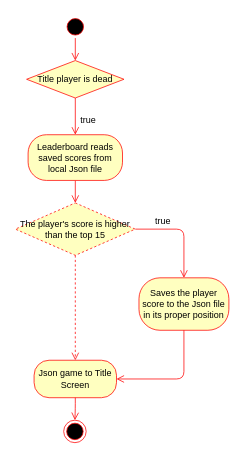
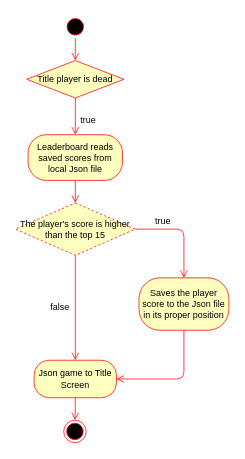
+ <mxCell id="13" value="false" style="text;html=1;resizable=0;points=[];autosize=1;align=left;verticalAlign=top;spacingTop=-4;" vertex="1" parent="1"><mxGeometry x="65" y="400" width="40" height="20" as="geometry" /></mxCell>
- <mxCell id="10" value="" style="edgeStyle=orthogonalEdgeStyle;html=1;align=left;verticalAlign=top;endArrow=open;endSize=8;strokeColor=#ff0000;dashed=1;" edge="1" parent="1" source="8" target="11"><mxGeometry x="-1" relative="1" as="geometry"><mxPoint x="-85" y="325" as="targetPoint" /></mxGeometry></mxCell>
+ <mxCell id="10" value="" style="edgeStyle=orthogonalEdgeStyle;html=1;align=left;verticalAlign=top;endArrow=open;endSize=8;strokeColor=#ff0000;" edge="1" parent="1" source="8" target="11"><mxGeometry x="-1" relative="1" as="geometry"><mxPoint x="-85" y="325" as="targetPoint" /></mxGeometry></mxCell>
